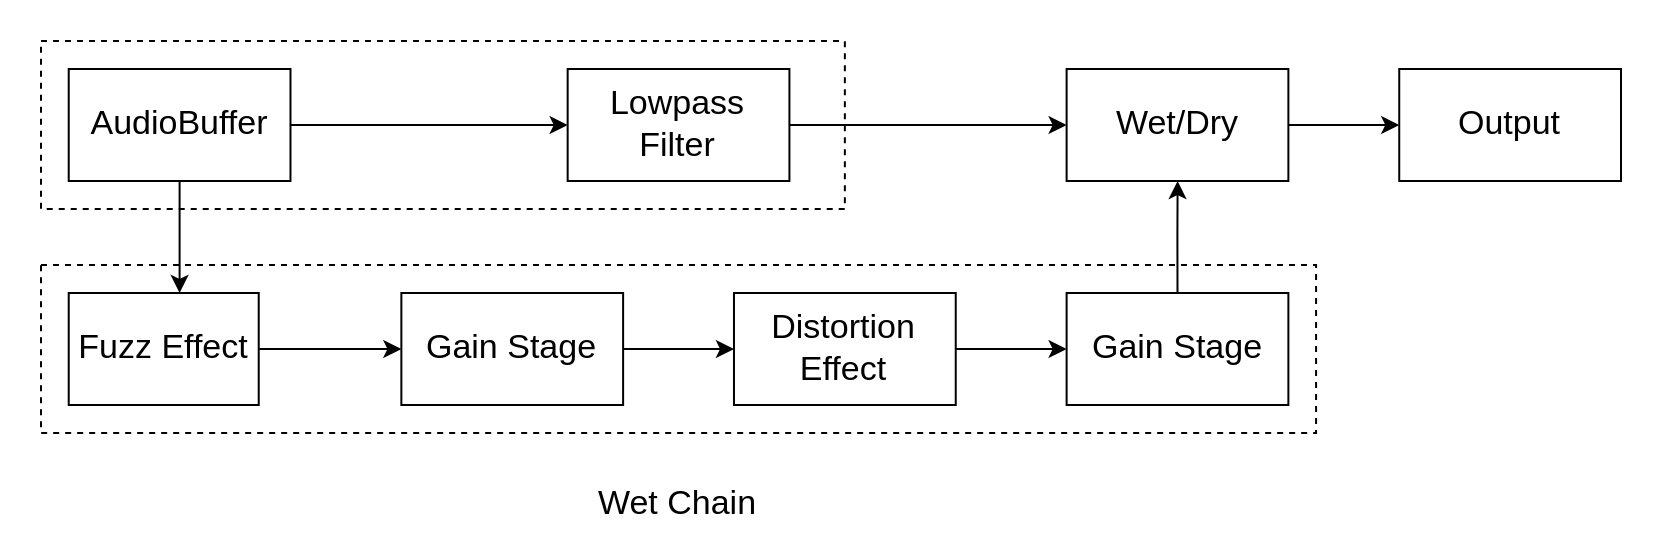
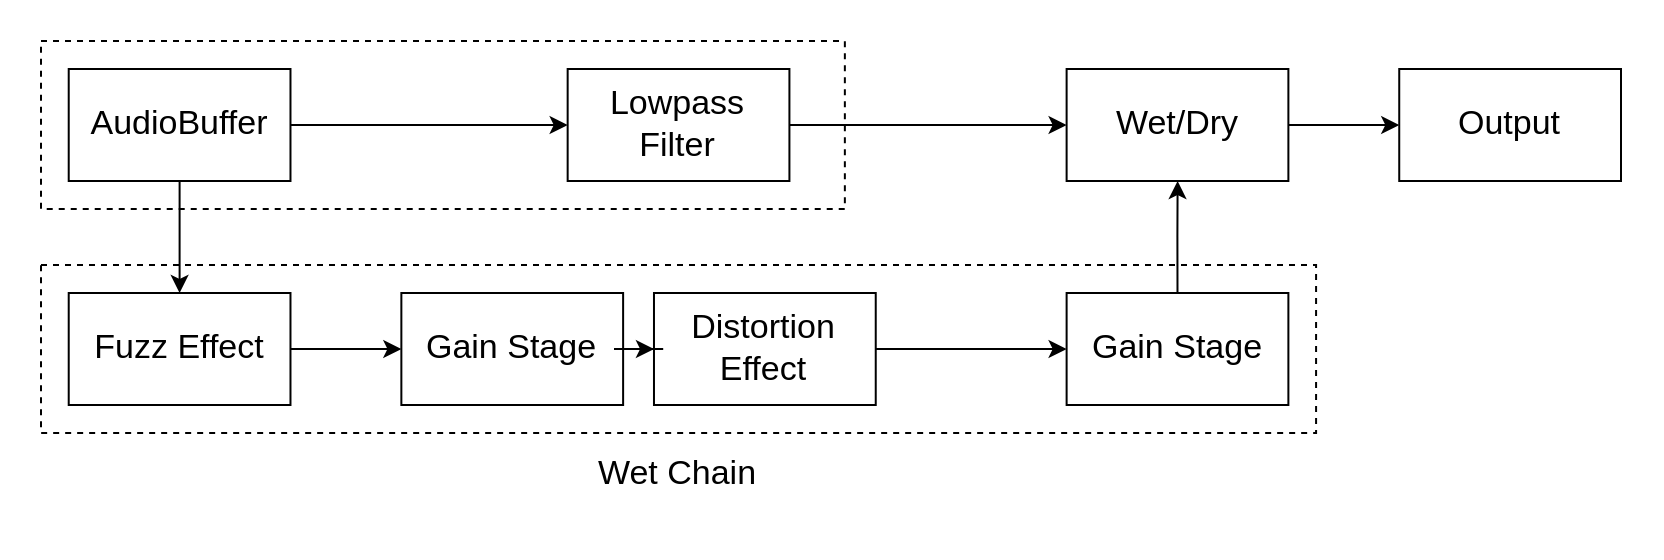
- <mxCell id="10" value="Fuzz Effect" style="rounded=0;whiteSpace=wrap;html=1;fontSize=17;" parent="1" vertex="1"><mxGeometry x="33.86" y="146" width="95" height="56" as="geometry" /></mxCell>
+ <mxCell id="10" value="Fuzz Effect" style="rounded=0;whiteSpace=wrap;html=1;fontSize=17;" parent="1" vertex="1"><mxGeometry x="33.86" y="146" width="110.877" height="56" as="geometry" /></mxCell>
- <mxCell id="15" value="Distortion Effect" style="rounded=0;whiteSpace=wrap;html=1;fontSize=17;" parent="1" vertex="1"><mxGeometry x="366.491" y="146" width="110.877" height="56" as="geometry" /></mxCell>
+ <mxCell id="15" value="Distortion Effect" style="rounded=0;whiteSpace=wrap;html=1;fontSize=17;" parent="1" vertex="1"><mxGeometry x="326.491" y="146" width="110.877" height="56" as="geometry" /></mxCell>
- <mxCell id="12" value="Wet Chain" style="text;html=1;strokeColor=none;fillColor=none;align=center;verticalAlign=middle;whiteSpace=wrap;rounded=0;fontSize=17;" parent="1" vertex="1"><mxGeometry x="283.333" y="231" width="110.877" height="42" as="geometry" /></mxCell>
+ <mxCell id="12" value="Wet Chain" style="text;html=1;strokeColor=none;fillColor=none;align=center;verticalAlign=middle;whiteSpace=wrap;rounded=0;fontSize=17;" parent="1" vertex="1"><mxGeometry x="283.333" y="216" width="110.877" height="42" as="geometry" /></mxCell>
